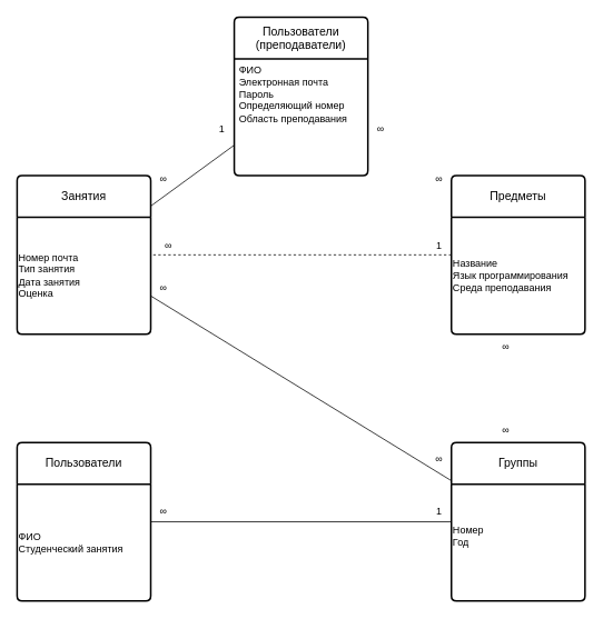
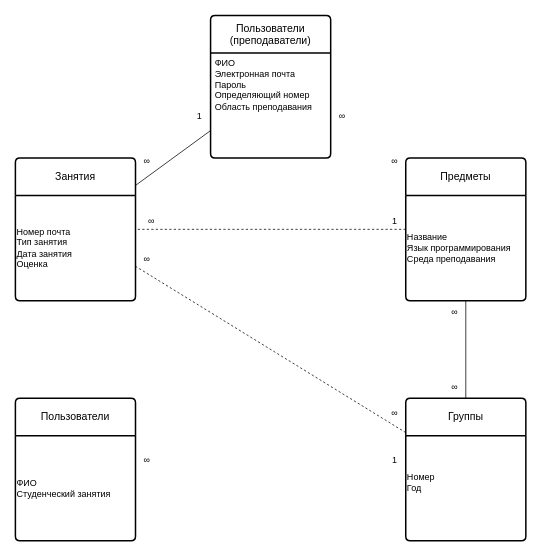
- <mxCell id="26" value="" style="endArrow=none;html=1;rounded=0;" parent="1" source="4" target="10" edge="1"><mxGeometry relative="1" as="geometry"><mxPoint x="110" y="540" as="sourcePoint" /><mxPoint x="110" y="410" as="targetPoint" /></mxGeometry></mxCell>
+ <mxCell id="26" value="" style="endArrow=none;html=1;rounded=0;dashed=1;" parent="1" source="4" target="10" edge="1"><mxGeometry relative="1" as="geometry"><mxPoint x="110" y="540" as="sourcePoint" /><mxPoint x="110" y="410" as="targetPoint" /></mxGeometry></mxCell>
+ <mxCell id="13" value="" style="endArrow=none;html=1;rounded=0;" parent="1" source="8" target="4" edge="1"><mxGeometry relative="1" as="geometry"><mxPoint x="474" y="436" as="sourcePoint" /><mxPoint x="580" y="384" as="targetPoint" /></mxGeometry></mxCell>
- <mxCell id="14" value="" style="endArrow=none;html=1;rounded=0;" parent="1" source="4" target="6" edge="1"><mxGeometry relative="1" as="geometry"><mxPoint x="630" y="410" as="sourcePoint" /><mxPoint x="630" y="540" as="targetPoint" /></mxGeometry></mxCell>
